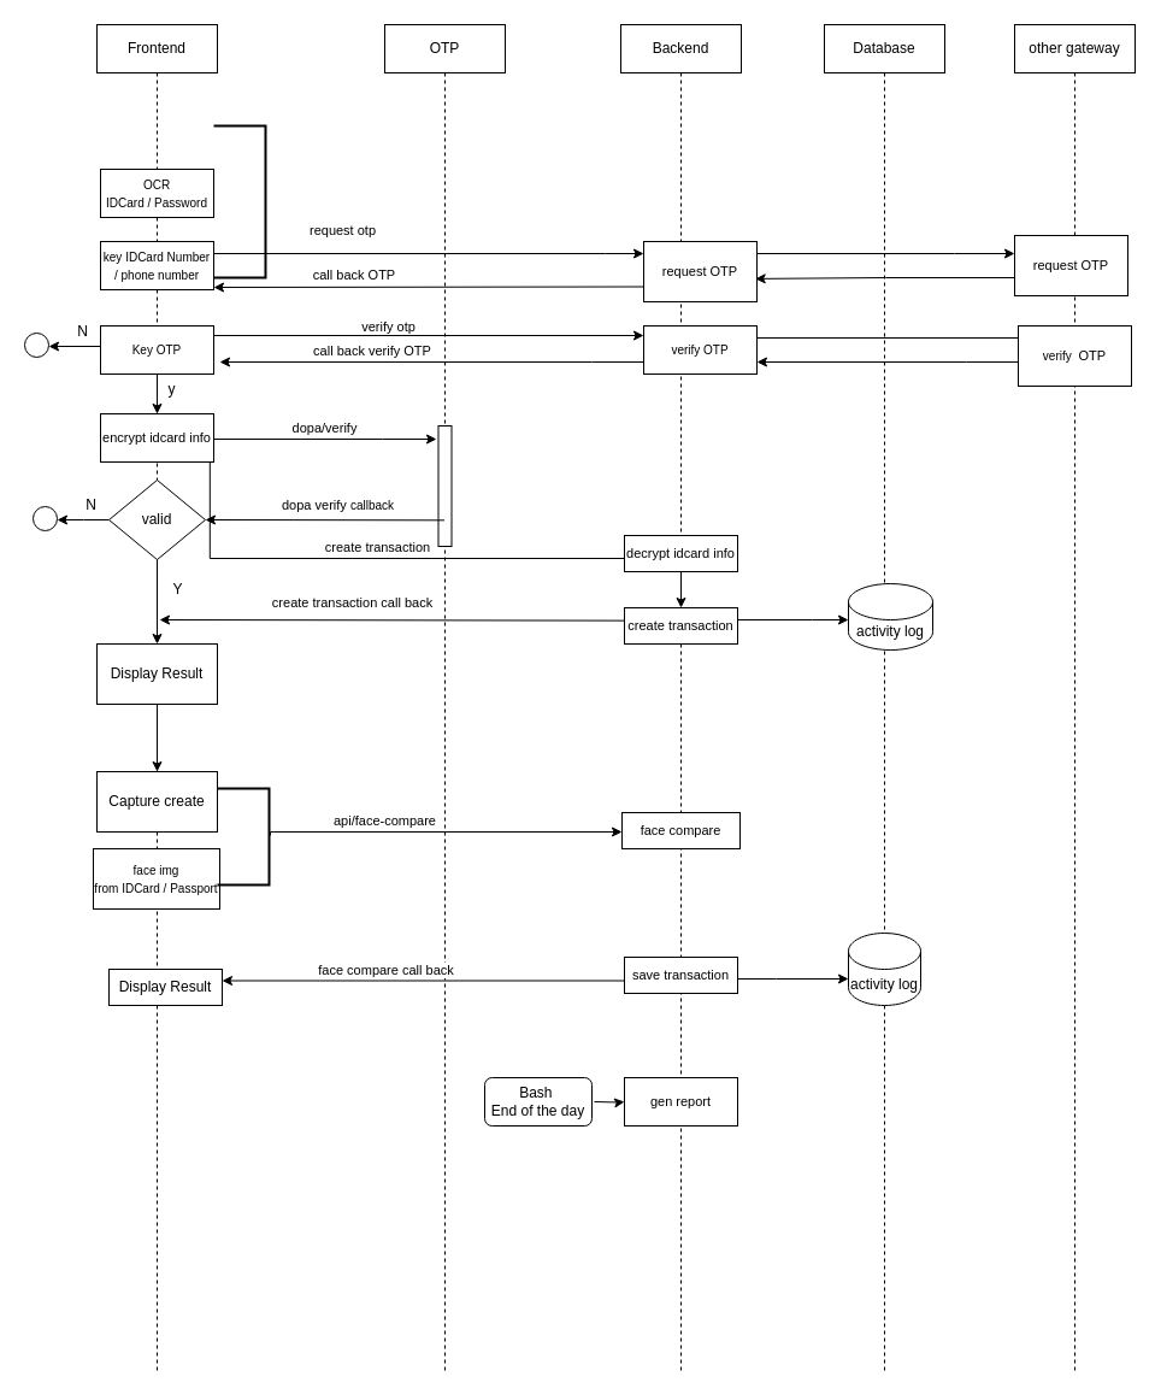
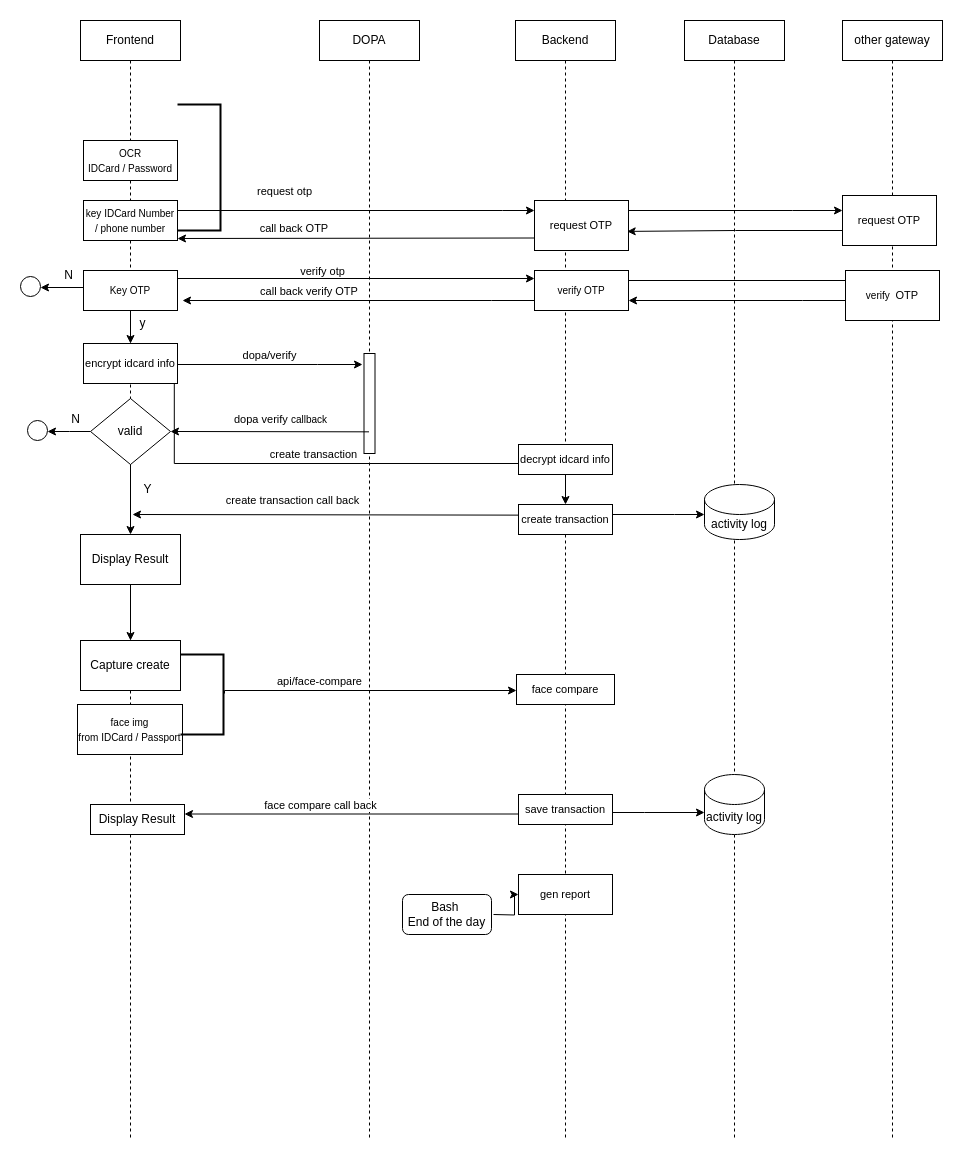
- <mxCell id="3" value="OTP" style="shape=umlLifeline;perimeter=lifelinePerimeter;whiteSpace=wrap;html=1;container=0;dropTarget=0;collapsible=0;recursiveResize=0;outlineConnect=0;portConstraint=eastwest;newEdgeStyle={&quot;edgeStyle&quot;:&quot;elbowEdgeStyle&quot;,&quot;elbow&quot;:&quot;vertical&quot;,&quot;curved&quot;:0,&quot;rounded&quot;:0};" parent="1" vertex="1"><mxGeometry x="319" y="20" width="100" height="1120" as="geometry" /></mxCell>
+ <mxCell id="3" value="DOPA" style="shape=umlLifeline;perimeter=lifelinePerimeter;whiteSpace=wrap;html=1;container=0;dropTarget=0;collapsible=0;recursiveResize=0;outlineConnect=0;portConstraint=eastwest;newEdgeStyle={&quot;edgeStyle&quot;:&quot;elbowEdgeStyle&quot;,&quot;elbow&quot;:&quot;vertical&quot;,&quot;curved&quot;:0,&quot;rounded&quot;:0};" parent="1" vertex="1"><mxGeometry x="319" y="20" width="100" height="1120" as="geometry" /></mxCell>
- <mxCell id="45" value="&lt;span style=&quot;font-size: 11px;&quot;&gt;gen report&lt;/span&gt;" style="rounded=0;whiteSpace=wrap;html=1;" vertex="1" parent="1"><mxGeometry x="518" y="894" width="94" height="40" as="geometry" /></mxCell>
+ <mxCell id="45" value="&lt;span style=&quot;font-size: 11px;&quot;&gt;gen report&lt;/span&gt;" style="rounded=0;whiteSpace=wrap;html=1;" vertex="1" parent="1"><mxGeometry x="518" y="874" width="94" height="40" as="geometry" /></mxCell>
